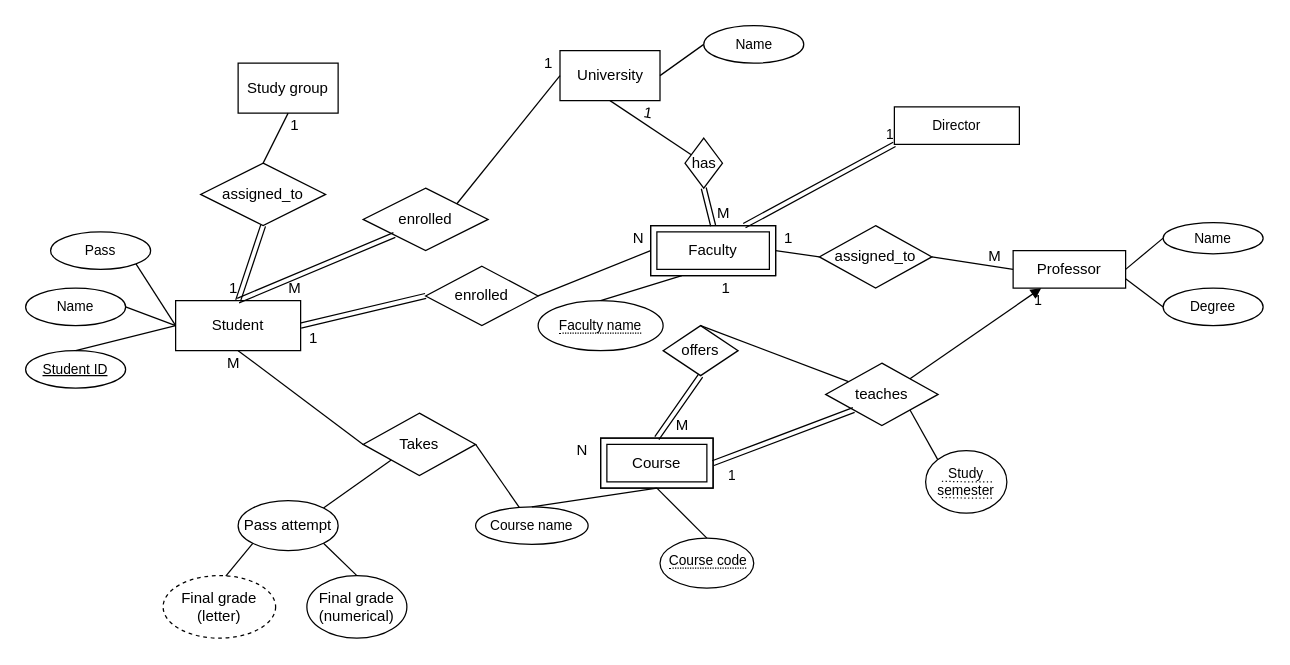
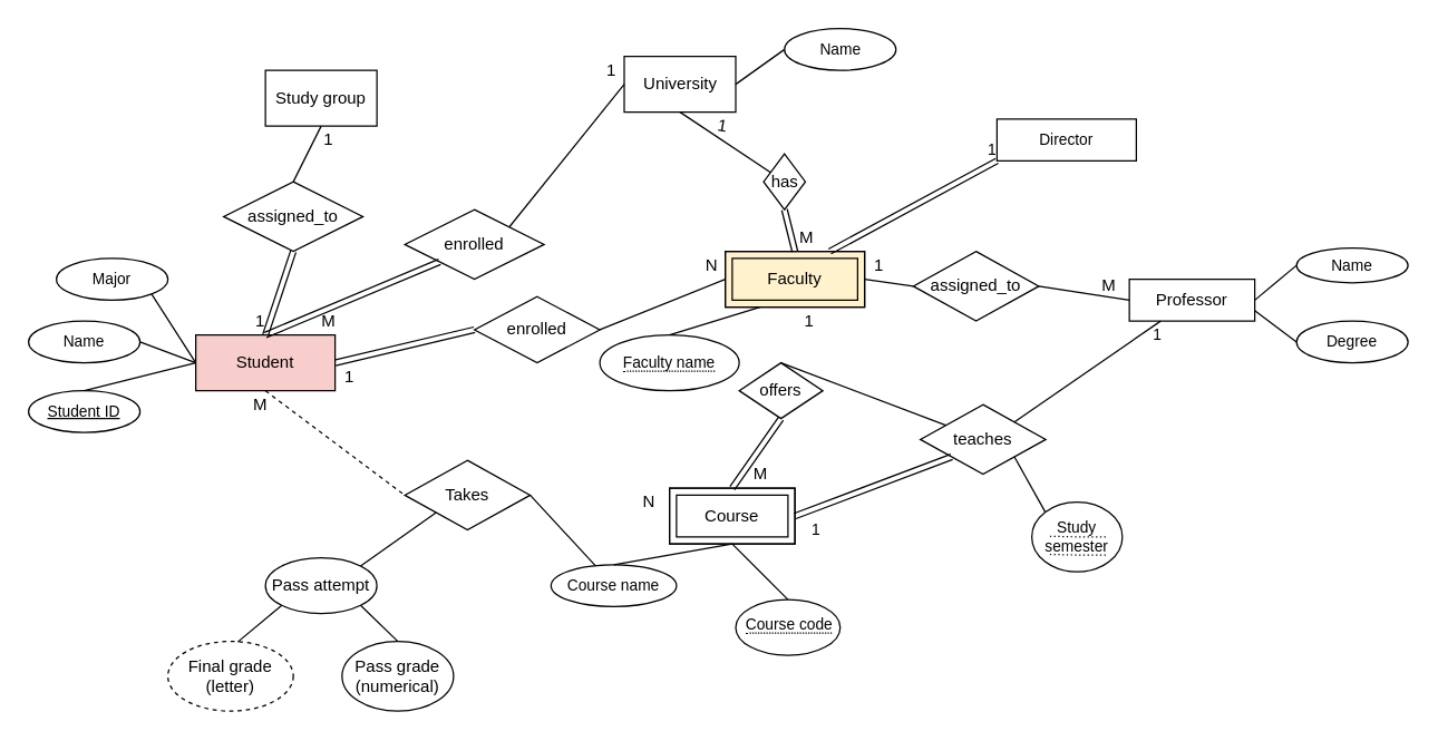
- <mxCell id="64" value="Pass" style="ellipse;whiteSpace=wrap;html=1;align=center;fontSize=11;fillColor=none;" vertex="1" parent="1"><mxGeometry x="40" y="185" width="80" height="30" as="geometry" /></mxCell>
+ <mxCell id="64" value="Major" style="ellipse;whiteSpace=wrap;html=1;align=center;fontSize=11;fillColor=none;" vertex="1" parent="1"><mxGeometry x="40" y="185" width="80" height="30" as="geometry" /></mxCell>
- <mxCell id="3" value="Faculty" style="whiteSpace=wrap;html=1;align=center;" vertex="1" parent="1"><mxGeometry x="520" y="180" width="100" height="40" as="geometry" /></mxCell>
+ <mxCell id="3" value="Faculty" style="whiteSpace=wrap;html=1;align=center;fillColor=#fff2cc;" vertex="1" parent="1"><mxGeometry x="520" y="180" width="100" height="40" as="geometry" /></mxCell>
- <mxCell id="57" value="" style="endArrow=block;html=1;rounded=0;fontSize=11;exitX=1;exitY=0;exitDx=0;exitDy=0;entryX=0.25;entryY=1;entryDx=0;entryDy=0;" edge="1" parent="1" source="54" target="42"><mxGeometry width="50" height="50" relative="1" as="geometry"><mxPoint x="760" y="290" as="sourcePoint" /><mxPoint x="810" y="240" as="targetPoint" /></mxGeometry></mxCell>
+ <mxCell id="57" value="" style="endArrow=none;html=1;rounded=0;fontSize=11;exitX=1;exitY=0;exitDx=0;exitDy=0;entryX=0.25;entryY=1;entryDx=0;entryDy=0;" edge="1" parent="1" source="54" target="42"><mxGeometry width="50" height="50" relative="1" as="geometry"><mxPoint x="760" y="290" as="sourcePoint" /><mxPoint x="810" y="240" as="targetPoint" /></mxGeometry></mxCell>
- <mxCell id="2" value="Student" style="whiteSpace=wrap;html=1;align=center;" vertex="1" parent="1"><mxGeometry x="140" y="240" width="100" height="40" as="geometry" /></mxCell>
+ <mxCell id="2" value="Student" style="whiteSpace=wrap;html=1;align=center;fillColor=#f8cecc;" vertex="1" parent="1"><mxGeometry x="140" y="240" width="100" height="40" as="geometry" /></mxCell>
- <mxCell id="9" value="" style="endArrow=none;html=1;rounded=0;exitX=0.5;exitY=1;exitDx=0;exitDy=0;entryX=0;entryY=0.5;entryDx=0;entryDy=0;" edge="1" parent="1" source="2" target="6"><mxGeometry width="50" height="50" relative="1" as="geometry"><mxPoint x="380" y="290" as="sourcePoint" /><mxPoint x="430" y="240" as="targetPoint" /></mxGeometry></mxCell>
+ <mxCell id="9" value="" style="endArrow=none;html=1;rounded=0;exitX=0.5;exitY=1;exitDx=0;exitDy=0;entryX=0;entryY=0.5;entryDx=0;entryDy=0;dashed=1;" edge="1" parent="1" source="2" target="6"><mxGeometry width="50" height="50" relative="1" as="geometry"><mxPoint x="380" y="290" as="sourcePoint" /><mxPoint x="430" y="240" as="targetPoint" /></mxGeometry></mxCell>
- <mxCell id="78" value="Course name" style="ellipse;whiteSpace=wrap;html=1;align=center;fontSize=11;fillColor=none;" vertex="1" parent="1"><mxGeometry x="380" y="405" width="90" height="30" as="geometry" /></mxCell>
+ <mxCell id="78" value="Course name" style="ellipse;whiteSpace=wrap;html=1;align=center;fontSize=11;fillColor=none;" vertex="1" parent="1"><mxGeometry x="395" y="405" width="90" height="30" as="geometry" /></mxCell>
- <mxCell id="41" value="&lt;div&gt;Final grade &lt;br&gt;&lt;/div&gt;&lt;div&gt;(letter)&lt;/div&gt;" style="ellipse;whiteSpace=wrap;html=1;align=center;dashed=1;fillColor=none;" vertex="1" parent="1"><mxGeometry x="130" y="460" width="90" height="50" as="geometry" /></mxCell>
+ <mxCell id="41" value="&lt;div&gt;Final grade &lt;br&gt;&lt;/div&gt;&lt;div&gt;(letter)&lt;/div&gt;" style="ellipse;whiteSpace=wrap;html=1;align=center;dashed=1;fillColor=none;" vertex="1" parent="1"><mxGeometry x="120" y="460" width="90" height="50" as="geometry" /></mxCell>
- <mxCell id="28" value="&lt;div&gt;Final grade&lt;/div&gt;&lt;div&gt;(numerical)&lt;br&gt;&lt;/div&gt;" style="ellipse;whiteSpace=wrap;html=1;fillColor=none;" vertex="1" parent="1"><mxGeometry x="245" y="460" width="80" height="50" as="geometry" /></mxCell>
+ <mxCell id="28" value="&lt;div&gt;Pass grade&lt;/div&gt;&lt;div&gt;(numerical)&lt;br&gt;&lt;/div&gt;" style="ellipse;whiteSpace=wrap;html=1;fillColor=none;" vertex="1" parent="1"><mxGeometry x="245" y="460" width="80" height="50" as="geometry" /></mxCell>
